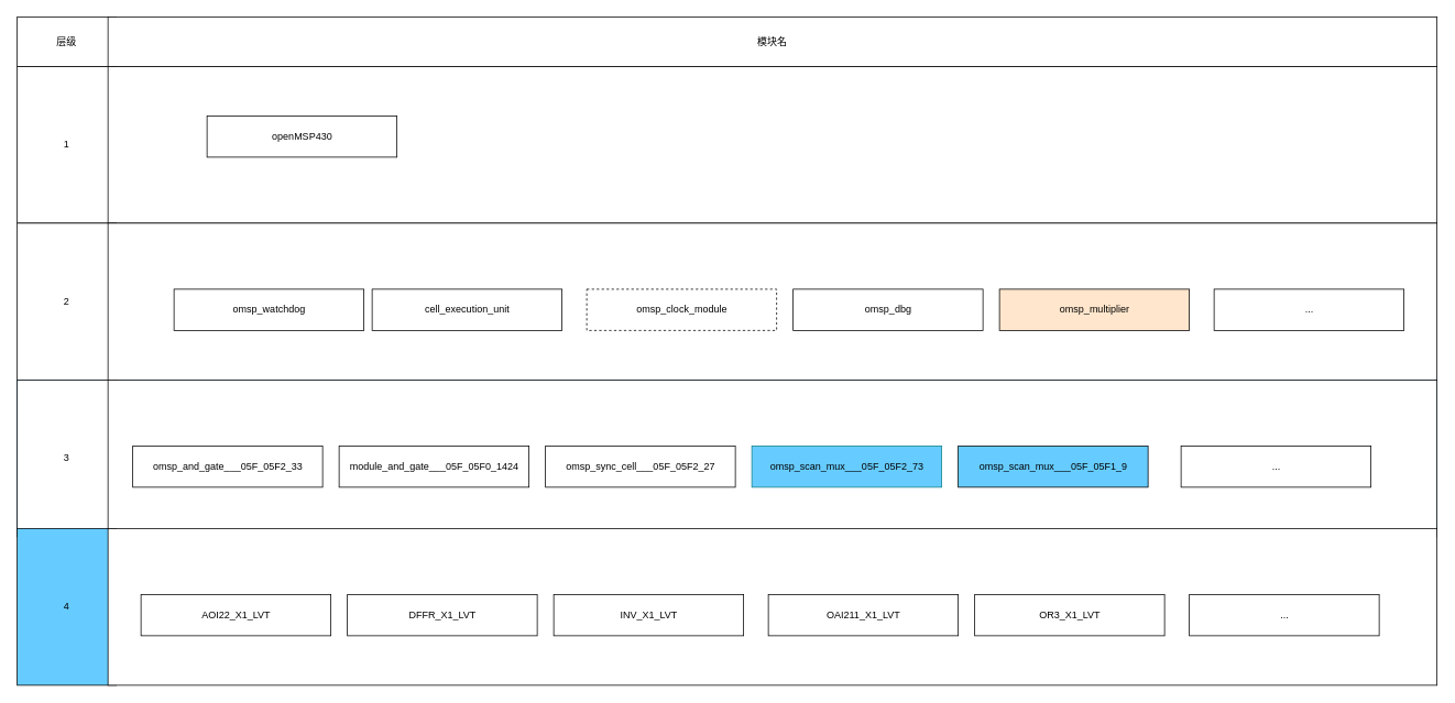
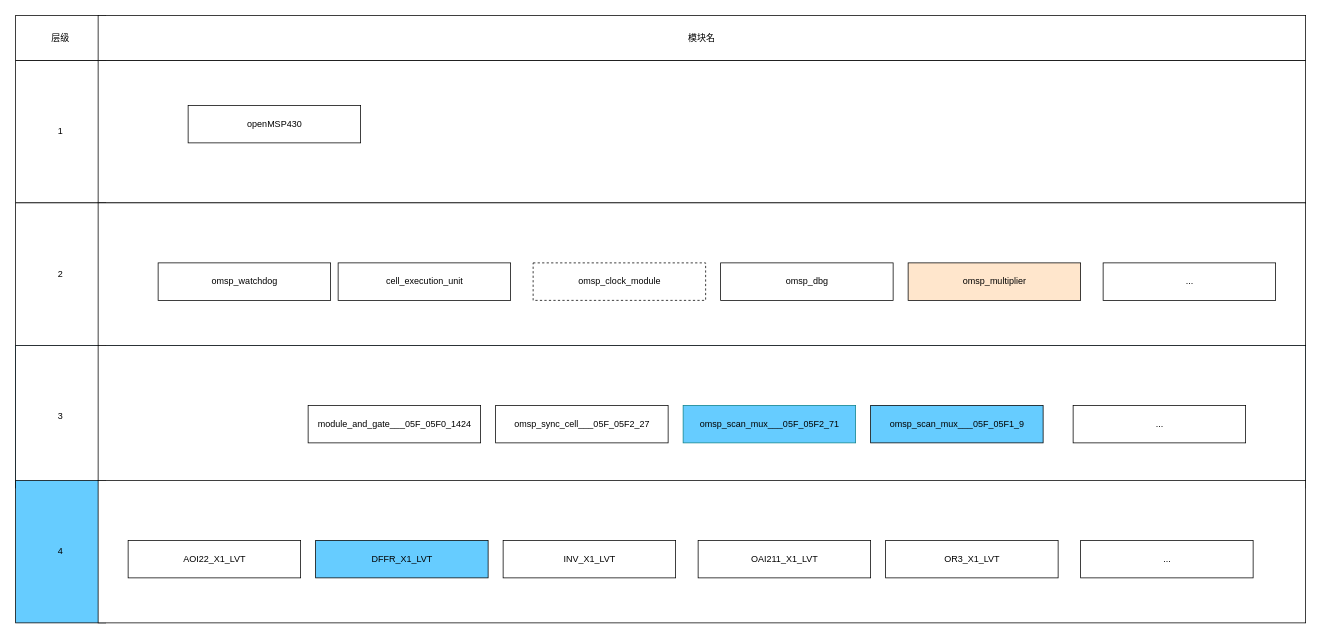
- <mxCell id="26" value="omsp_and_gate___05F_05F2_33" style="html=1;" parent="25" vertex="1"><mxGeometry width="230" height="50" as="geometry" /></mxCell>
- <mxCell id="29" value="omsp_scan_mux___05F_05F2_73" style="html=1;fillColor=#66CCFF;strokeColor=#0e8088;" parent="25" vertex="1"><mxGeometry x="750" width="230" height="50" as="geometry" /></mxCell>
+ <mxCell id="29" value="omsp_scan_mux___05F_05F2_71" style="html=1;fillColor=#66CCFF;strokeColor=#0e8088;" parent="25" vertex="1"><mxGeometry x="750" width="230" height="50" as="geometry" /></mxCell>
- <mxCell id="37" value="DFFR_X1_LVT" style="html=1;" parent="35" vertex="1"><mxGeometry x="250" width="230" height="50" as="geometry" /></mxCell>
+ <mxCell id="37" value="DFFR_X1_LVT" style="html=1;fillColor=#66ccff;" parent="35" vertex="1"><mxGeometry x="250" width="230" height="50" as="geometry" /></mxCell>
